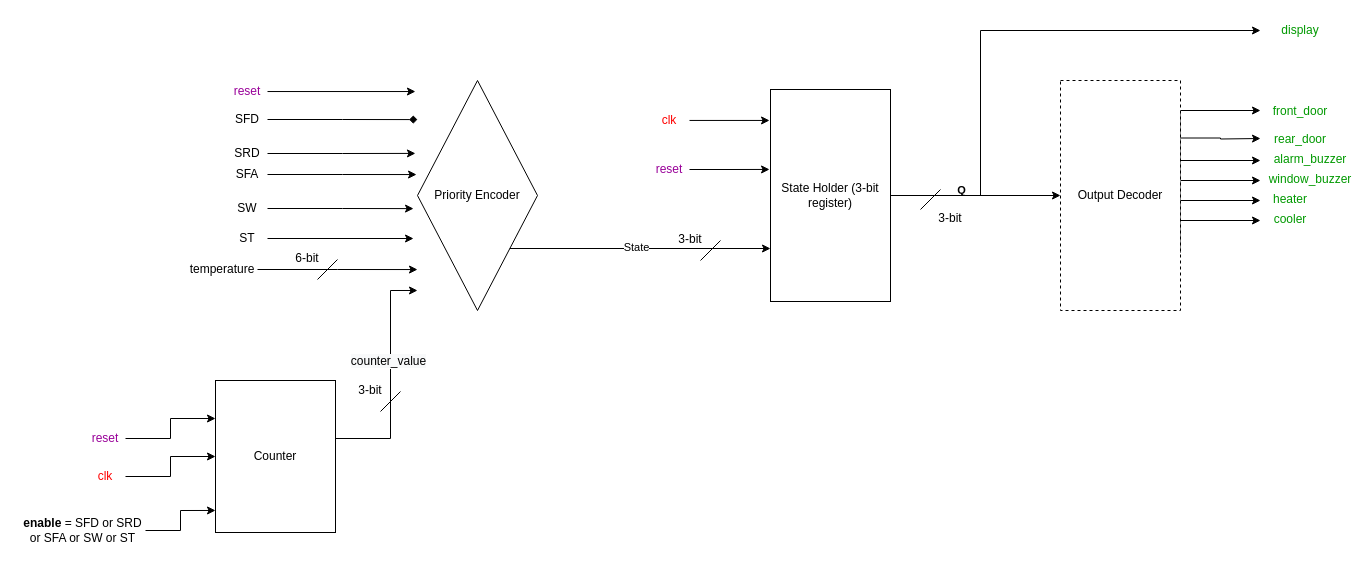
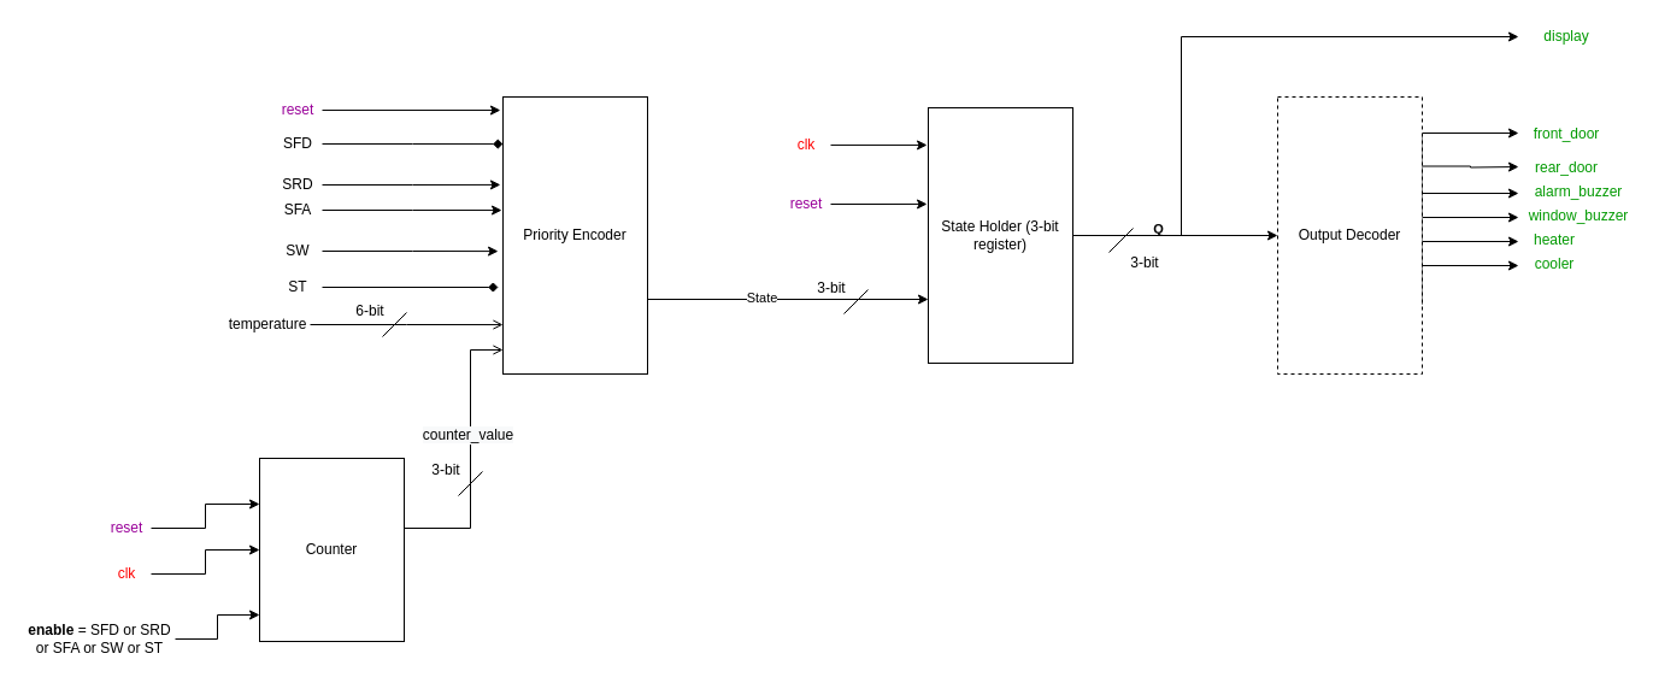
- <mxCell id="4" value="Priority Encoder" style="rhombus;whiteSpace=wrap;html=1;" parent="1" vertex="1"><mxGeometry x="417" y="80" width="120" height="230" as="geometry" /></mxCell>
+ <mxCell id="4" value="Priority Encoder" style="rounded=0;whiteSpace=wrap;html=1;" parent="1" vertex="1"><mxGeometry x="417" y="80" width="120" height="230" as="geometry" /></mxCell>
- <mxCell id="15" style="edgeStyle=orthogonalEdgeStyle;rounded=0;orthogonalLoop=1;jettySize=auto;html=1;entryX=-0.033;entryY=0.687;entryDx=0;entryDy=0;entryPerimeter=0;" parent="1" source="16" target="4" edge="1"><mxGeometry relative="1" as="geometry" /></mxCell>
+ <mxCell id="15" style="edgeStyle=orthogonalEdgeStyle;rounded=0;orthogonalLoop=1;jettySize=auto;html=1;entryX=-0.033;entryY=0.687;entryDx=0;entryDy=0;entryPerimeter=0;endArrow=diamond;" parent="1" source="16" target="4" edge="1"><mxGeometry relative="1" as="geometry" /></mxCell>
- <mxCell id="17" style="edgeStyle=orthogonalEdgeStyle;rounded=0;orthogonalLoop=1;jettySize=auto;html=1;entryX=0;entryY=0.822;entryDx=0;entryDy=0;entryPerimeter=0;" parent="1" source="18" target="4" edge="1"><mxGeometry relative="1" as="geometry" /></mxCell>
+ <mxCell id="17" style="edgeStyle=orthogonalEdgeStyle;rounded=0;orthogonalLoop=1;jettySize=auto;html=1;entryX=0;entryY=0.822;entryDx=0;entryDy=0;entryPerimeter=0;endArrow=open;" parent="1" source="18" target="4" edge="1"><mxGeometry relative="1" as="geometry" /></mxCell>
- <mxCell id="21" style="edgeStyle=orthogonalEdgeStyle;rounded=0;orthogonalLoop=1;jettySize=auto;html=1;exitX=1;exitY=0.25;exitDx=0;exitDy=0;entryX=0;entryY=0.913;entryDx=0;entryDy=0;entryPerimeter=0;" parent="1" source="23" target="4" edge="1"><mxGeometry relative="1" as="geometry"><Array as="points"><mxPoint x="390" y="438" /><mxPoint x="390" y="290" /></Array></mxGeometry></mxCell>
+ <mxCell id="21" style="edgeStyle=orthogonalEdgeStyle;rounded=0;orthogonalLoop=1;jettySize=auto;html=1;exitX=1;exitY=0.25;exitDx=0;exitDy=0;entryX=0;entryY=0.913;entryDx=0;entryDy=0;entryPerimeter=0;endArrow=open;" parent="1" source="23" target="4" edge="1"><mxGeometry relative="1" as="geometry"><Array as="points"><mxPoint x="390" y="438" /><mxPoint x="390" y="290" /></Array></mxGeometry></mxCell>
